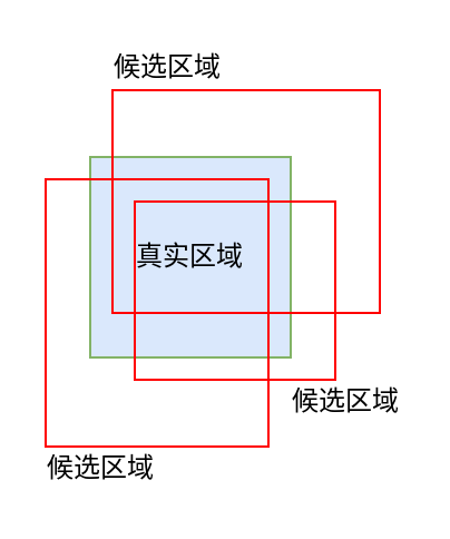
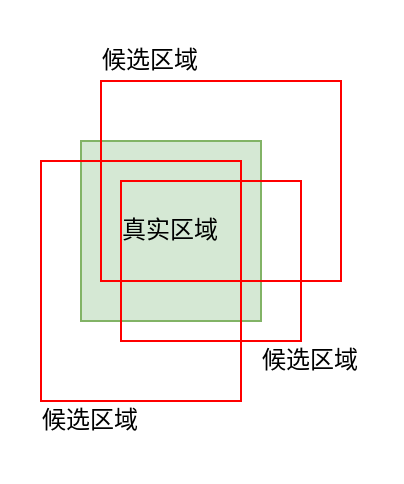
- <mxCell id="2" value="真实区域" style="rounded=0;whiteSpace=wrap;html=1;fillColor=#dae8fc;strokeColor=#82b366;" vertex="1" parent="1"><mxGeometry x="40" y="70" width="90" height="90" as="geometry" /></mxCell>
+ <mxCell id="2" value="真实区域" style="rounded=0;whiteSpace=wrap;html=1;fillColor=#d5e8d4;strokeColor=#82b366;" vertex="1" parent="1"><mxGeometry x="40" y="70" width="90" height="90" as="geometry" /></mxCell>
